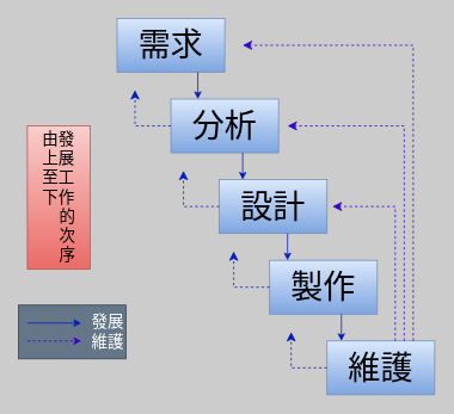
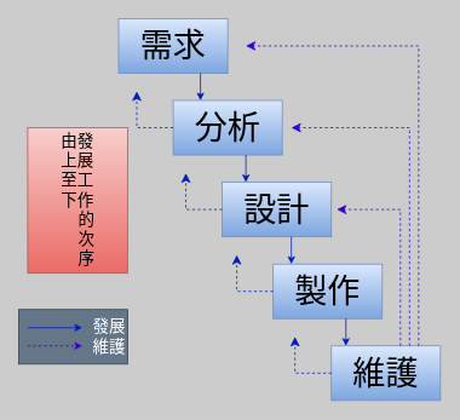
- <mxCell id="21" value="由發&lt;br&gt;上展&lt;br&gt;至工&lt;br&gt;下作&lt;br&gt;&amp;nbsp; &amp;nbsp; 的&lt;br&gt;&amp;nbsp; &amp;nbsp; 次&lt;br&gt;&amp;nbsp; &amp;nbsp; 序" style="rounded=0;whiteSpace=wrap;html=1;fontSize=18;strokeColor=#b85450;fillColor=#f8cecc;gradientColor=#ea6b66;" vertex="1" parent="1"><mxGeometry x="30" y="140" width="70" height="160" as="geometry" /></mxCell>
+ <mxCell id="21" value="由發&lt;br&gt;上展&lt;br&gt;至工&lt;br&gt;下作&lt;br&gt;&amp;nbsp; &amp;nbsp; 的&lt;br&gt;&amp;nbsp; &amp;nbsp; 次&lt;br&gt;&amp;nbsp; &amp;nbsp; 序" style="rounded=0;whiteSpace=wrap;html=1;fontSize=18;strokeColor=#b85450;fillColor=#f8cecc;gradientColor=#ea6b66;" vertex="1" parent="1"><mxGeometry x="30" y="140" width="110" height="160" as="geometry" /></mxCell>
